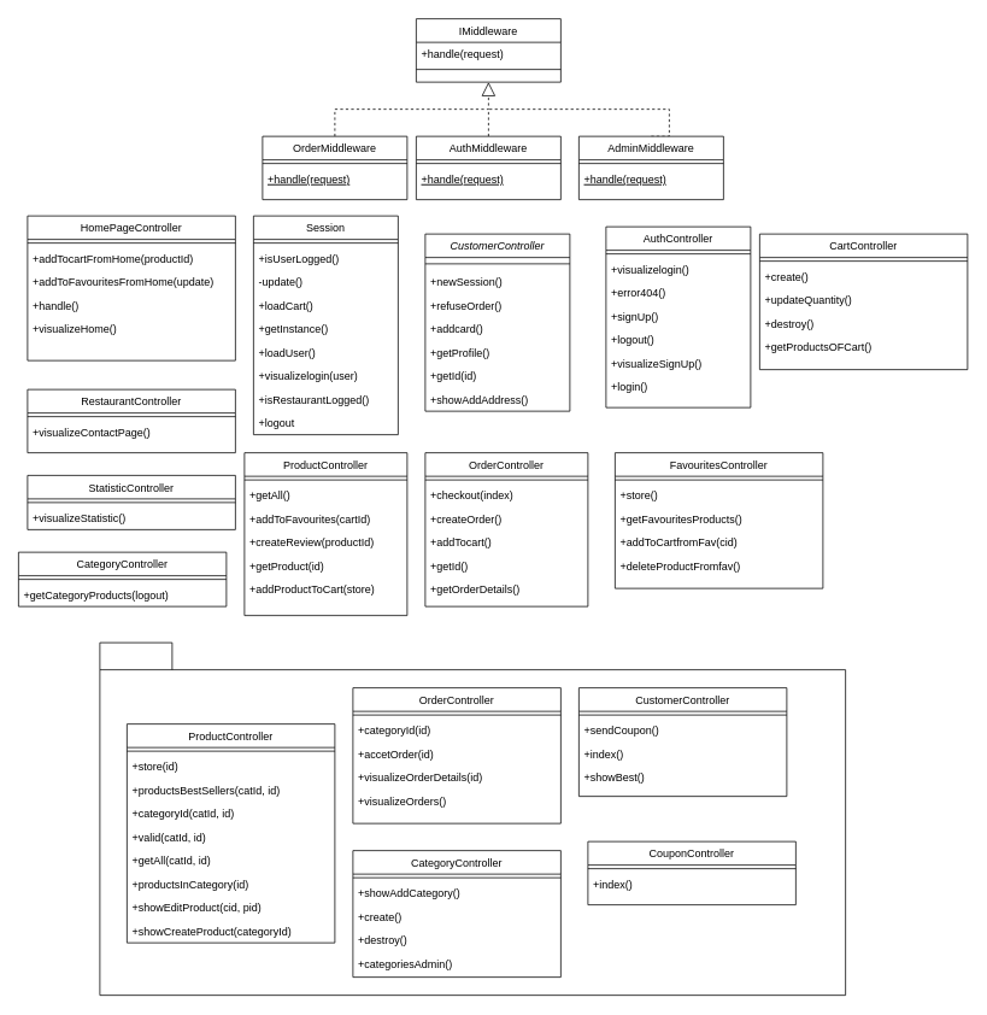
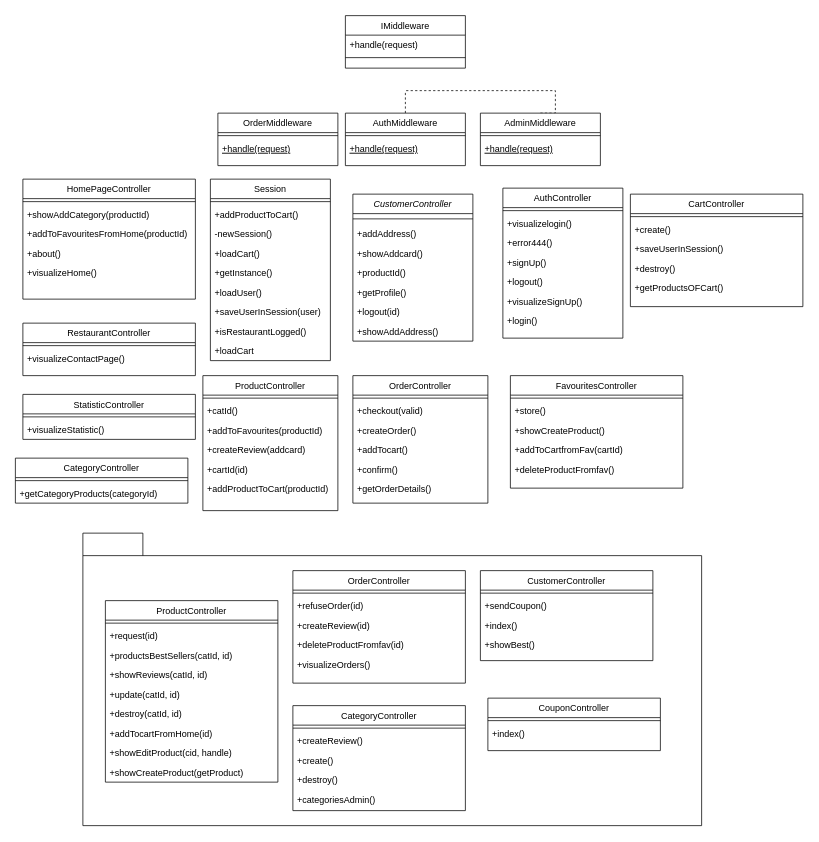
- <mxCell id="11" style="edgeStyle=orthogonalEdgeStyle;rounded=0;orthogonalLoop=1;jettySize=auto;html=1;exitX=0.5;exitY=0;exitDx=0;exitDy=0;entryX=0.5;entryY=1;entryDx=0;entryDy=0;endArrow=block;endFill=0;endSize=13;dashed=1;" edge="1" parent="1" source="12" target="15"><mxGeometry relative="1" as="geometry"><Array as="points"><mxPoint x="370" y="120" /><mxPoint x="540" y="120" /></Array></mxGeometry></mxCell>
- <mxCell id="66" value="+addTocartFromHome(productId)" style="text;align=left;verticalAlign=top;spacingLeft=4;spacingRight=4;overflow=hidden;rotatable=0;points=[[0,0.5],[1,0.5]];portConstraint=eastwest;" vertex="1" parent="64"><mxGeometry y="34" width="230" height="26" as="geometry" /></mxCell>
+ <mxCell id="66" value="+showAddCategory(productId)" style="text;align=left;verticalAlign=top;spacingLeft=4;spacingRight=4;overflow=hidden;rotatable=0;points=[[0,0.5],[1,0.5]];portConstraint=eastwest;" vertex="1" parent="64"><mxGeometry y="34" width="230" height="26" as="geometry" /></mxCell>
- <mxCell id="20" value="+isUserLogged()" style="text;align=left;verticalAlign=top;spacingLeft=4;spacingRight=4;overflow=hidden;rotatable=0;points=[[0,0.5],[1,0.5]];portConstraint=eastwest;" parent="18" vertex="1"><mxGeometry y="34" width="160" height="26" as="geometry" /></mxCell>
+ <mxCell id="20" value="+addProductToCart()" style="text;align=left;verticalAlign=top;spacingLeft=4;spacingRight=4;overflow=hidden;rotatable=0;points=[[0,0.5],[1,0.5]];portConstraint=eastwest;" parent="18" vertex="1"><mxGeometry y="34" width="160" height="26" as="geometry" /></mxCell>
- <mxCell id="67" value="+addToFavouritesFromHome(update)" style="text;align=left;verticalAlign=top;spacingLeft=4;spacingRight=4;overflow=hidden;rotatable=0;points=[[0,0.5],[1,0.5]];portConstraint=eastwest;" vertex="1" parent="64"><mxGeometry y="60" width="230" height="26" as="geometry" /></mxCell>
+ <mxCell id="67" value="+addToFavouritesFromHome(productId)" style="text;align=left;verticalAlign=top;spacingLeft=4;spacingRight=4;overflow=hidden;rotatable=0;points=[[0,0.5],[1,0.5]];portConstraint=eastwest;" vertex="1" parent="64"><mxGeometry y="60" width="230" height="26" as="geometry" /></mxCell>
- <mxCell id="21" value="-update()" style="text;align=left;verticalAlign=top;spacingLeft=4;spacingRight=4;overflow=hidden;rotatable=0;points=[[0,0.5],[1,0.5]];portConstraint=eastwest;" parent="18" vertex="1"><mxGeometry y="60" width="160" height="26" as="geometry" /></mxCell>
+ <mxCell id="21" value="-newSession()" style="text;align=left;verticalAlign=top;spacingLeft=4;spacingRight=4;overflow=hidden;rotatable=0;points=[[0,0.5],[1,0.5]];portConstraint=eastwest;" parent="18" vertex="1"><mxGeometry y="60" width="160" height="26" as="geometry" /></mxCell>
- <mxCell id="5" value="+newSession()" style="text;align=left;verticalAlign=top;spacingLeft=4;spacingRight=4;overflow=hidden;rotatable=0;points=[[0,0.5],[1,0.5]];portConstraint=eastwest;" vertex="1" parent="3"><mxGeometry y="40" width="160" height="26" as="geometry" /></mxCell>
+ <mxCell id="5" value="+addAddress()" style="text;align=left;verticalAlign=top;spacingLeft=4;spacingRight=4;overflow=hidden;rotatable=0;points=[[0,0.5],[1,0.5]];portConstraint=eastwest;" vertex="1" parent="3"><mxGeometry y="40" width="160" height="26" as="geometry" /></mxCell>
- <mxCell id="39" value="+error404()" style="text;align=left;verticalAlign=top;spacingLeft=4;spacingRight=4;overflow=hidden;rotatable=0;points=[[0,0.5],[1,0.5]];portConstraint=eastwest;" vertex="1" parent="36"><mxGeometry y="60" width="160" height="26" as="geometry" /></mxCell>
+ <mxCell id="39" value="+error444()" style="text;align=left;verticalAlign=top;spacingLeft=4;spacingRight=4;overflow=hidden;rotatable=0;points=[[0,0.5],[1,0.5]];portConstraint=eastwest;" vertex="1" parent="36"><mxGeometry y="60" width="160" height="26" as="geometry" /></mxCell>
- <mxCell id="73" value="+updateQuantity()" style="text;align=left;verticalAlign=top;spacingLeft=4;spacingRight=4;overflow=hidden;rotatable=0;points=[[0,0.5],[1,0.5]];portConstraint=eastwest;" vertex="1" parent="70"><mxGeometry y="60" width="230" height="26" as="geometry" /></mxCell>
+ <mxCell id="73" value="+saveUserInSession()" style="text;align=left;verticalAlign=top;spacingLeft=4;spacingRight=4;overflow=hidden;rotatable=0;points=[[0,0.5],[1,0.5]];portConstraint=eastwest;" vertex="1" parent="70"><mxGeometry y="60" width="230" height="26" as="geometry" /></mxCell>
- <mxCell id="68" value="+handle()" style="text;align=left;verticalAlign=top;spacingLeft=4;spacingRight=4;overflow=hidden;rotatable=0;points=[[0,0.5],[1,0.5]];portConstraint=eastwest;" vertex="1" parent="64"><mxGeometry y="86" width="230" height="26" as="geometry" /></mxCell>
+ <mxCell id="68" value="+about()" style="text;align=left;verticalAlign=top;spacingLeft=4;spacingRight=4;overflow=hidden;rotatable=0;points=[[0,0.5],[1,0.5]];portConstraint=eastwest;" vertex="1" parent="64"><mxGeometry y="86" width="230" height="26" as="geometry" /></mxCell>
- <mxCell id="6" value="+refuseOrder()" style="text;align=left;verticalAlign=top;spacingLeft=4;spacingRight=4;overflow=hidden;rotatable=0;points=[[0,0.5],[1,0.5]];portConstraint=eastwest;" vertex="1" parent="3"><mxGeometry y="66" width="160" height="26" as="geometry" /></mxCell>
+ <mxCell id="6" value="+showAddcard()" style="text;align=left;verticalAlign=top;spacingLeft=4;spacingRight=4;overflow=hidden;rotatable=0;points=[[0,0.5],[1,0.5]];portConstraint=eastwest;" vertex="1" parent="3"><mxGeometry y="66" width="160" height="26" as="geometry" /></mxCell>
- <mxCell id="7" value="+addcard()" style="text;align=left;verticalAlign=top;spacingLeft=4;spacingRight=4;overflow=hidden;rotatable=0;points=[[0,0.5],[1,0.5]];portConstraint=eastwest;" vertex="1" parent="3"><mxGeometry y="92" width="160" height="26" as="geometry" /></mxCell>
+ <mxCell id="7" value="+productId()" style="text;align=left;verticalAlign=top;spacingLeft=4;spacingRight=4;overflow=hidden;rotatable=0;points=[[0,0.5],[1,0.5]];portConstraint=eastwest;" vertex="1" parent="3"><mxGeometry y="92" width="160" height="26" as="geometry" /></mxCell>
- <mxCell id="25" value="+visualizelogin(user)" style="text;align=left;verticalAlign=top;spacingLeft=4;spacingRight=4;overflow=hidden;rotatable=0;points=[[0,0.5],[1,0.5]];portConstraint=eastwest;" vertex="1" parent="18"><mxGeometry y="164" width="160" height="26" as="geometry" /></mxCell>
+ <mxCell id="25" value="+saveUserInSession(user)" style="text;align=left;verticalAlign=top;spacingLeft=4;spacingRight=4;overflow=hidden;rotatable=0;points=[[0,0.5],[1,0.5]];portConstraint=eastwest;" vertex="1" parent="18"><mxGeometry y="164" width="160" height="26" as="geometry" /></mxCell>
- <mxCell id="9" value="+getId(id)" style="text;align=left;verticalAlign=top;spacingLeft=4;spacingRight=4;overflow=hidden;rotatable=0;points=[[0,0.5],[1,0.5]];portConstraint=eastwest;" vertex="1" parent="3"><mxGeometry y="144" width="160" height="26" as="geometry" /></mxCell>
+ <mxCell id="9" value="+logout(id)" style="text;align=left;verticalAlign=top;spacingLeft=4;spacingRight=4;overflow=hidden;rotatable=0;points=[[0,0.5],[1,0.5]];portConstraint=eastwest;" vertex="1" parent="3"><mxGeometry y="144" width="160" height="26" as="geometry" /></mxCell>
- <mxCell id="27" value="+logout" style="text;align=left;verticalAlign=top;spacingLeft=4;spacingRight=4;overflow=hidden;rotatable=0;points=[[0,0.5],[1,0.5]];portConstraint=eastwest;" vertex="1" parent="18"><mxGeometry y="216" width="160" height="26" as="geometry" /></mxCell>
+ <mxCell id="27" value="+loadCart" style="text;align=left;verticalAlign=top;spacingLeft=4;spacingRight=4;overflow=hidden;rotatable=0;points=[[0,0.5],[1,0.5]];portConstraint=eastwest;" vertex="1" parent="18"><mxGeometry y="216" width="160" height="26" as="geometry" /></mxCell>
- <mxCell id="46" value="+getAll()" style="text;align=left;verticalAlign=top;spacingLeft=4;spacingRight=4;overflow=hidden;rotatable=0;points=[[0,0.5],[1,0.5]];portConstraint=eastwest;" vertex="1" parent="44"><mxGeometry y="34" width="180" height="26" as="geometry" /></mxCell>
+ <mxCell id="46" value="+catId()" style="text;align=left;verticalAlign=top;spacingLeft=4;spacingRight=4;overflow=hidden;rotatable=0;points=[[0,0.5],[1,0.5]];portConstraint=eastwest;" vertex="1" parent="44"><mxGeometry y="34" width="180" height="26" as="geometry" /></mxCell>
- <mxCell id="59" value="+checkout(index)" style="text;align=left;verticalAlign=top;spacingLeft=4;spacingRight=4;overflow=hidden;rotatable=0;points=[[0,0.5],[1,0.5]];portConstraint=eastwest;" vertex="1" parent="57"><mxGeometry y="34" width="180" height="26" as="geometry" /></mxCell>
+ <mxCell id="59" value="+checkout(valid)" style="text;align=left;verticalAlign=top;spacingLeft=4;spacingRight=4;overflow=hidden;rotatable=0;points=[[0,0.5],[1,0.5]];portConstraint=eastwest;" vertex="1" parent="57"><mxGeometry y="34" width="180" height="26" as="geometry" /></mxCell>
- <mxCell id="47" value="+addToFavourites(cartId)" style="text;align=left;verticalAlign=top;spacingLeft=4;spacingRight=4;overflow=hidden;rotatable=0;points=[[0,0.5],[1,0.5]];portConstraint=eastwest;" vertex="1" parent="44"><mxGeometry y="60" width="180" height="26" as="geometry" /></mxCell>
+ <mxCell id="47" value="+addToFavourites(productId)" style="text;align=left;verticalAlign=top;spacingLeft=4;spacingRight=4;overflow=hidden;rotatable=0;points=[[0,0.5],[1,0.5]];portConstraint=eastwest;" vertex="1" parent="44"><mxGeometry y="60" width="180" height="26" as="geometry" /></mxCell>
- <mxCell id="54" value="+getFavouritesProducts()" style="text;align=left;verticalAlign=top;spacingLeft=4;spacingRight=4;overflow=hidden;rotatable=0;points=[[0,0.5],[1,0.5]];portConstraint=eastwest;" vertex="1" parent="51"><mxGeometry y="60" width="230" height="26" as="geometry" /></mxCell>
+ <mxCell id="54" value="+showCreateProduct()" style="text;align=left;verticalAlign=top;spacingLeft=4;spacingRight=4;overflow=hidden;rotatable=0;points=[[0,0.5],[1,0.5]];portConstraint=eastwest;" vertex="1" parent="51"><mxGeometry y="60" width="230" height="26" as="geometry" /></mxCell>
- <mxCell id="48" value="+createReview(productId)" style="text;align=left;verticalAlign=top;spacingLeft=4;spacingRight=4;overflow=hidden;rotatable=0;points=[[0,0.5],[1,0.5]];portConstraint=eastwest;" vertex="1" parent="44"><mxGeometry y="86" width="180" height="26" as="geometry" /></mxCell>
+ <mxCell id="48" value="+createReview(addcard)" style="text;align=left;verticalAlign=top;spacingLeft=4;spacingRight=4;overflow=hidden;rotatable=0;points=[[0,0.5],[1,0.5]];portConstraint=eastwest;" vertex="1" parent="44"><mxGeometry y="86" width="180" height="26" as="geometry" /></mxCell>
- <mxCell id="55" value="+addToCartfromFav(cid)" style="text;align=left;verticalAlign=top;spacingLeft=4;spacingRight=4;overflow=hidden;rotatable=0;points=[[0,0.5],[1,0.5]];portConstraint=eastwest;" vertex="1" parent="51"><mxGeometry y="86" width="230" height="26" as="geometry" /></mxCell>
+ <mxCell id="55" value="+addToCartfromFav(cartId)" style="text;align=left;verticalAlign=top;spacingLeft=4;spacingRight=4;overflow=hidden;rotatable=0;points=[[0,0.5],[1,0.5]];portConstraint=eastwest;" vertex="1" parent="51"><mxGeometry y="86" width="230" height="26" as="geometry" /></mxCell>
- <mxCell id="49" value="+getProduct(id)" style="text;align=left;verticalAlign=top;spacingLeft=4;spacingRight=4;overflow=hidden;rotatable=0;points=[[0,0.5],[1,0.5]];portConstraint=eastwest;" vertex="1" parent="44"><mxGeometry y="112" width="180" height="26" as="geometry" /></mxCell>
+ <mxCell id="49" value="+cartId(id)" style="text;align=left;verticalAlign=top;spacingLeft=4;spacingRight=4;overflow=hidden;rotatable=0;points=[[0,0.5],[1,0.5]];portConstraint=eastwest;" vertex="1" parent="44"><mxGeometry y="112" width="180" height="26" as="geometry" /></mxCell>
- <mxCell id="62" value="+getId()" style="text;align=left;verticalAlign=top;spacingLeft=4;spacingRight=4;overflow=hidden;rotatable=0;points=[[0,0.5],[1,0.5]];portConstraint=eastwest;" vertex="1" parent="57"><mxGeometry y="112" width="180" height="26" as="geometry" /></mxCell>
+ <mxCell id="62" value="+confirm()" style="text;align=left;verticalAlign=top;spacingLeft=4;spacingRight=4;overflow=hidden;rotatable=0;points=[[0,0.5],[1,0.5]];portConstraint=eastwest;" vertex="1" parent="57"><mxGeometry y="112" width="180" height="26" as="geometry" /></mxCell>
- <mxCell id="50" value="+addProductToCart(store)" style="text;align=left;verticalAlign=top;spacingLeft=4;spacingRight=4;overflow=hidden;rotatable=0;points=[[0,0.5],[1,0.5]];portConstraint=eastwest;" vertex="1" parent="44"><mxGeometry y="138" width="180" height="26" as="geometry" /></mxCell>
+ <mxCell id="50" value="+addProductToCart(productId)" style="text;align=left;verticalAlign=top;spacingLeft=4;spacingRight=4;overflow=hidden;rotatable=0;points=[[0,0.5],[1,0.5]];portConstraint=eastwest;" vertex="1" parent="44"><mxGeometry y="138" width="180" height="26" as="geometry" /></mxCell>
- <mxCell id="78" value="+getCategoryProducts(logout)" style="text;align=left;verticalAlign=top;spacingLeft=4;spacingRight=4;overflow=hidden;rotatable=0;points=[[0,0.5],[1,0.5]];portConstraint=eastwest;" vertex="1" parent="76"><mxGeometry y="34" width="230" height="26" as="geometry" /></mxCell>
+ <mxCell id="78" value="+getCategoryProducts(categoryId)" style="text;align=left;verticalAlign=top;spacingLeft=4;spacingRight=4;overflow=hidden;rotatable=0;points=[[0,0.5],[1,0.5]];portConstraint=eastwest;" vertex="1" parent="76"><mxGeometry y="34" width="230" height="26" as="geometry" /></mxCell>
- <mxCell id="103" value="+categoryId(id)" style="text;align=left;verticalAlign=top;spacingLeft=4;spacingRight=4;overflow=hidden;rotatable=0;points=[[0,0.5],[1,0.5]];portConstraint=eastwest;" vertex="1" parent="101"><mxGeometry y="34" width="230" height="26" as="geometry" /></mxCell>
+ <mxCell id="103" value="+refuseOrder(id)" style="text;align=left;verticalAlign=top;spacingLeft=4;spacingRight=4;overflow=hidden;rotatable=0;points=[[0,0.5],[1,0.5]];portConstraint=eastwest;" vertex="1" parent="101"><mxGeometry y="34" width="230" height="26" as="geometry" /></mxCell>
- <mxCell id="104" value="+accetOrder(id)" style="text;align=left;verticalAlign=top;spacingLeft=4;spacingRight=4;overflow=hidden;rotatable=0;points=[[0,0.5],[1,0.5]];portConstraint=eastwest;" vertex="1" parent="101"><mxGeometry y="60" width="230" height="26" as="geometry" /></mxCell>
+ <mxCell id="104" value="+createReview(id)" style="text;align=left;verticalAlign=top;spacingLeft=4;spacingRight=4;overflow=hidden;rotatable=0;points=[[0,0.5],[1,0.5]];portConstraint=eastwest;" vertex="1" parent="101"><mxGeometry y="60" width="230" height="26" as="geometry" /></mxCell>
- <mxCell id="81" value="+store(id)" style="text;align=left;verticalAlign=top;spacingLeft=4;spacingRight=4;overflow=hidden;rotatable=0;points=[[0,0.5],[1,0.5]];portConstraint=eastwest;" vertex="1" parent="79"><mxGeometry y="34" width="230" height="26" as="geometry" /></mxCell>
+ <mxCell id="81" value="+request(id)" style="text;align=left;verticalAlign=top;spacingLeft=4;spacingRight=4;overflow=hidden;rotatable=0;points=[[0,0.5],[1,0.5]];portConstraint=eastwest;" vertex="1" parent="79"><mxGeometry y="34" width="230" height="26" as="geometry" /></mxCell>
- <mxCell id="105" value="+visualizeOrderDetails(id)" style="text;align=left;verticalAlign=top;spacingLeft=4;spacingRight=4;overflow=hidden;rotatable=0;points=[[0,0.5],[1,0.5]];portConstraint=eastwest;" vertex="1" parent="101"><mxGeometry y="86" width="230" height="26" as="geometry" /></mxCell>
+ <mxCell id="105" value="+deleteProductFromfav(id)" style="text;align=left;verticalAlign=top;spacingLeft=4;spacingRight=4;overflow=hidden;rotatable=0;points=[[0,0.5],[1,0.5]];portConstraint=eastwest;" vertex="1" parent="101"><mxGeometry y="86" width="230" height="26" as="geometry" /></mxCell>
- <mxCell id="83" value="+categoryId(catId, id)" style="text;align=left;verticalAlign=top;spacingLeft=4;spacingRight=4;overflow=hidden;rotatable=0;points=[[0,0.5],[1,0.5]];portConstraint=eastwest;" vertex="1" parent="79"><mxGeometry y="86" width="230" height="26" as="geometry" /></mxCell>
+ <mxCell id="83" value="+showReviews(catId, id)" style="text;align=left;verticalAlign=top;spacingLeft=4;spacingRight=4;overflow=hidden;rotatable=0;points=[[0,0.5],[1,0.5]];portConstraint=eastwest;" vertex="1" parent="79"><mxGeometry y="86" width="230" height="26" as="geometry" /></mxCell>
- <mxCell id="84" value="+valid(catId, id)" style="text;align=left;verticalAlign=top;spacingLeft=4;spacingRight=4;overflow=hidden;rotatable=0;points=[[0,0.5],[1,0.5]];portConstraint=eastwest;" vertex="1" parent="79"><mxGeometry y="112" width="230" height="26" as="geometry" /></mxCell>
+ <mxCell id="84" value="+update(catId, id)" style="text;align=left;verticalAlign=top;spacingLeft=4;spacingRight=4;overflow=hidden;rotatable=0;points=[[0,0.5],[1,0.5]];portConstraint=eastwest;" vertex="1" parent="79"><mxGeometry y="112" width="230" height="26" as="geometry" /></mxCell>
- <mxCell id="85" value="+getAll(catId, id)" style="text;align=left;verticalAlign=top;spacingLeft=4;spacingRight=4;overflow=hidden;rotatable=0;points=[[0,0.5],[1,0.5]];portConstraint=eastwest;" vertex="1" parent="79"><mxGeometry y="138" width="230" height="26" as="geometry" /></mxCell>
+ <mxCell id="85" value="+destroy(catId, id)" style="text;align=left;verticalAlign=top;spacingLeft=4;spacingRight=4;overflow=hidden;rotatable=0;points=[[0,0.5],[1,0.5]];portConstraint=eastwest;" vertex="1" parent="79"><mxGeometry y="138" width="230" height="26" as="geometry" /></mxCell>
- <mxCell id="86" value="+productsInCategory(id)" style="text;align=left;verticalAlign=top;spacingLeft=4;spacingRight=4;overflow=hidden;rotatable=0;points=[[0,0.5],[1,0.5]];portConstraint=eastwest;" vertex="1" parent="79"><mxGeometry y="164" width="230" height="26" as="geometry" /></mxCell>
+ <mxCell id="86" value="+addTocartFromHome(id)" style="text;align=left;verticalAlign=top;spacingLeft=4;spacingRight=4;overflow=hidden;rotatable=0;points=[[0,0.5],[1,0.5]];portConstraint=eastwest;" vertex="1" parent="79"><mxGeometry y="164" width="230" height="26" as="geometry" /></mxCell>
- <mxCell id="97" value="+showAddCategory()" style="text;align=left;verticalAlign=top;spacingLeft=4;spacingRight=4;overflow=hidden;rotatable=0;points=[[0,0.5],[1,0.5]];portConstraint=eastwest;" vertex="1" parent="95"><mxGeometry y="34" width="230" height="26" as="geometry" /></mxCell>
+ <mxCell id="97" value="+createReview()" style="text;align=left;verticalAlign=top;spacingLeft=4;spacingRight=4;overflow=hidden;rotatable=0;points=[[0,0.5],[1,0.5]];portConstraint=eastwest;" vertex="1" parent="95"><mxGeometry y="34" width="230" height="26" as="geometry" /></mxCell>
- <mxCell id="87" value="+showEditProduct(cid, pid)" style="text;align=left;verticalAlign=top;spacingLeft=4;spacingRight=4;overflow=hidden;rotatable=0;points=[[0,0.5],[1,0.5]];portConstraint=eastwest;" vertex="1" parent="79"><mxGeometry y="190" width="230" height="26" as="geometry" /></mxCell>
+ <mxCell id="87" value="+showEditProduct(cid, handle)" style="text;align=left;verticalAlign=top;spacingLeft=4;spacingRight=4;overflow=hidden;rotatable=0;points=[[0,0.5],[1,0.5]];portConstraint=eastwest;" vertex="1" parent="79"><mxGeometry y="190" width="230" height="26" as="geometry" /></mxCell>
- <mxCell id="88" value="+showCreateProduct(categoryId)" style="text;align=left;verticalAlign=top;spacingLeft=4;spacingRight=4;overflow=hidden;rotatable=0;points=[[0,0.5],[1,0.5]];portConstraint=eastwest;" vertex="1" parent="79"><mxGeometry y="216" width="230" height="26" as="geometry" /></mxCell>
+ <mxCell id="88" value="+showCreateProduct(getProduct)" style="text;align=left;verticalAlign=top;spacingLeft=4;spacingRight=4;overflow=hidden;rotatable=0;points=[[0,0.5],[1,0.5]];portConstraint=eastwest;" vertex="1" parent="79"><mxGeometry y="216" width="230" height="26" as="geometry" /></mxCell>
